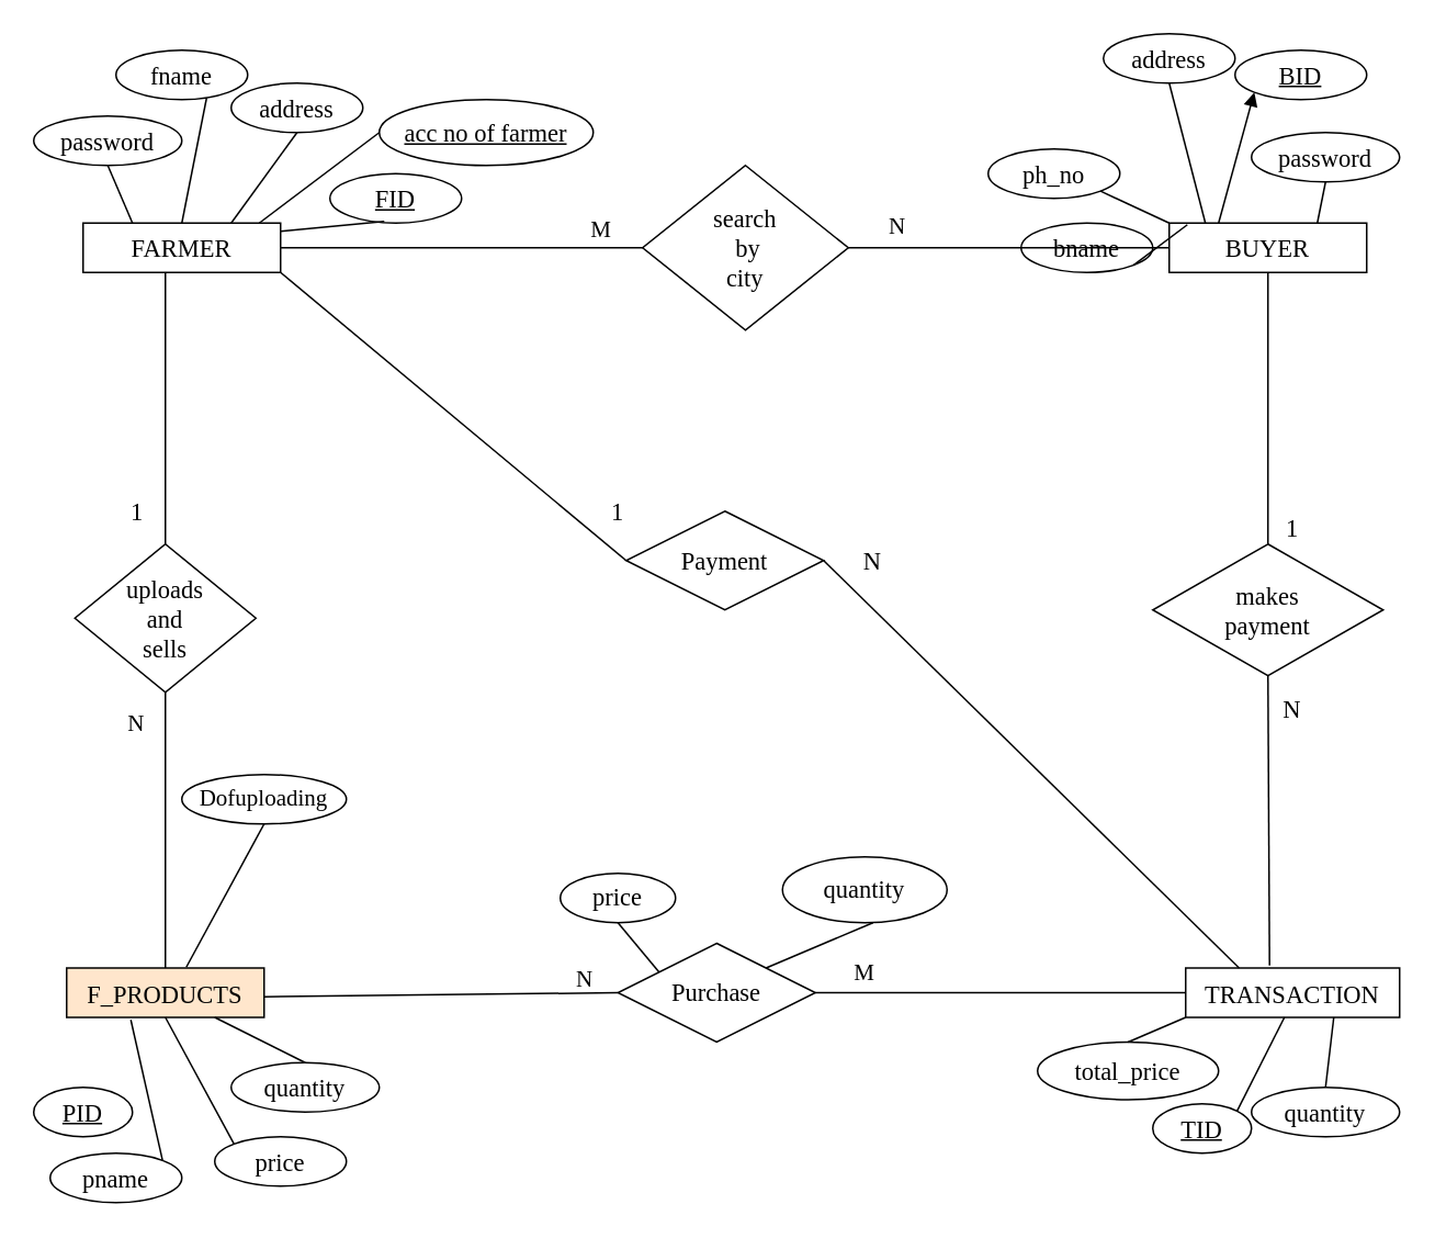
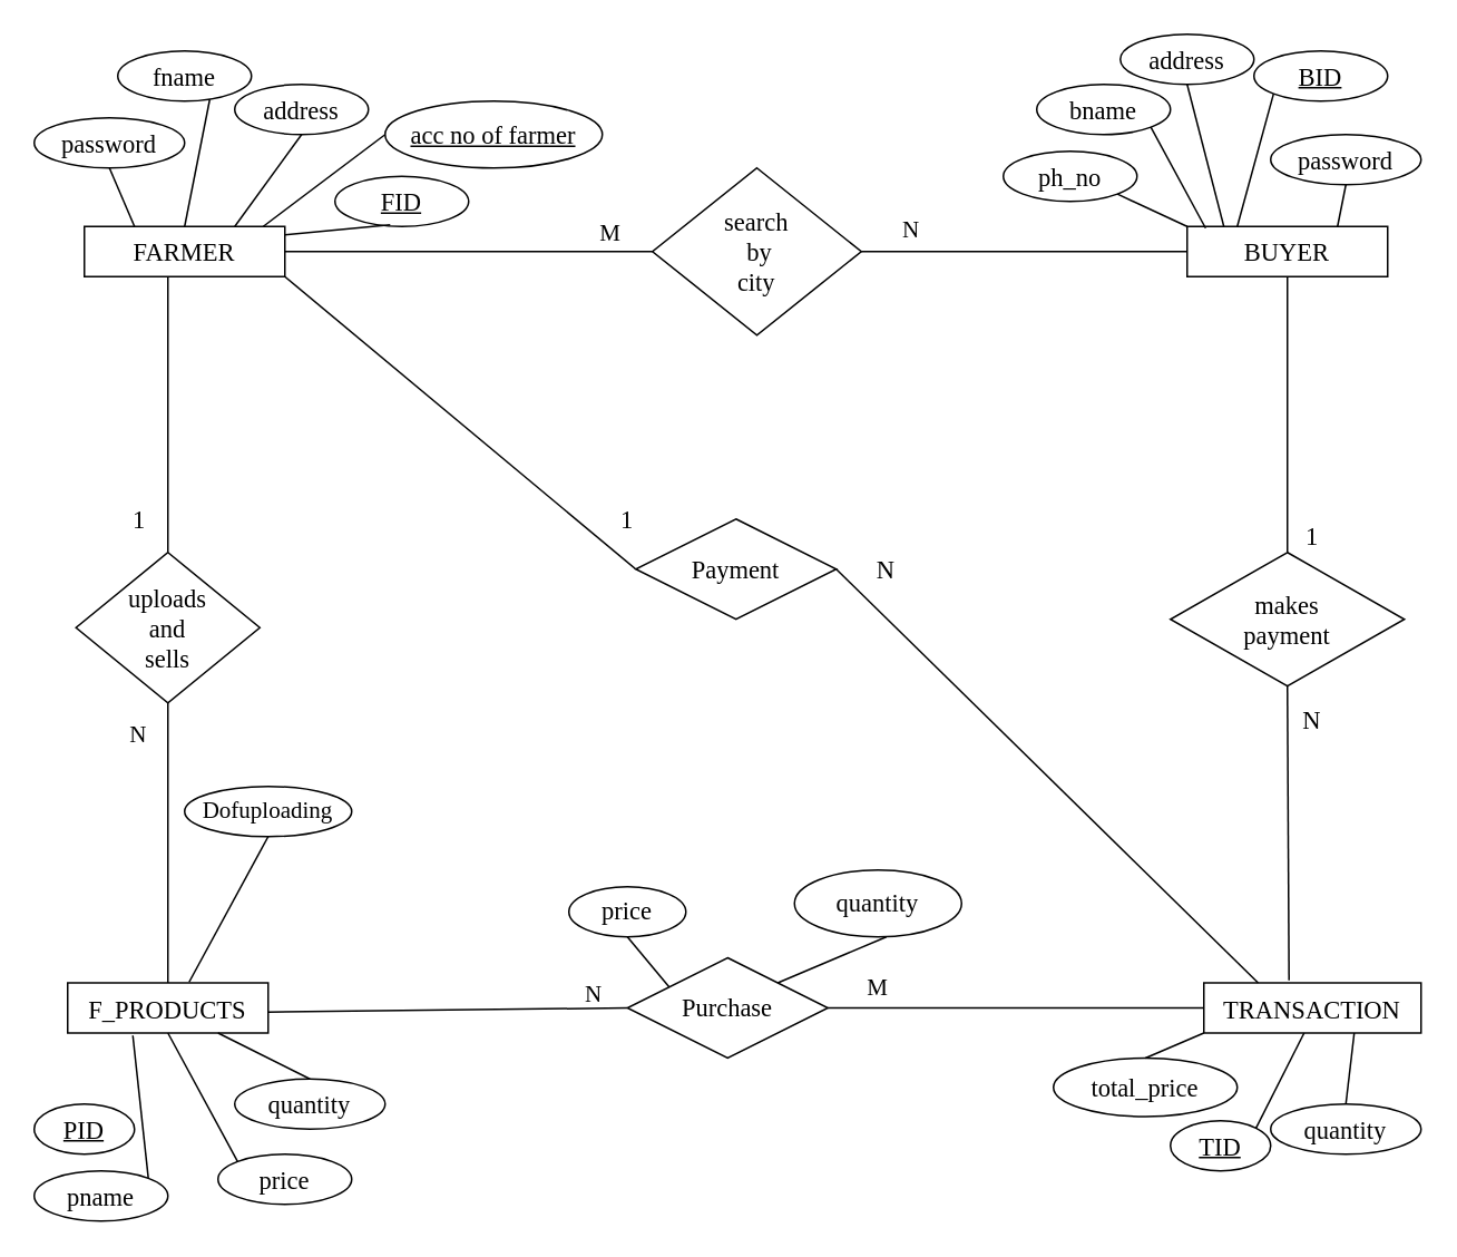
- <mxCell id="30" value="" style="endArrow=block;html=1;rounded=0;exitX=0.25;exitY=0;exitDx=0;exitDy=0;entryX=0;entryY=1;entryDx=0;entryDy=0;" parent="1" source="5" target="14" edge="1"><mxGeometry width="50" height="50" relative="1" as="geometry"><mxPoint x="750" y="130" as="sourcePoint" /><mxPoint x="770" y="50" as="targetPoint" /></mxGeometry></mxCell>
+ <mxCell id="30" value="" style="endArrow=none;html=1;rounded=0;exitX=0.25;exitY=0;exitDx=0;exitDy=0;entryX=0;entryY=1;entryDx=0;entryDy=0;" parent="1" source="5" target="14" edge="1"><mxGeometry width="50" height="50" relative="1" as="geometry"><mxPoint x="750" y="130" as="sourcePoint" /><mxPoint x="770" y="50" as="targetPoint" /></mxGeometry></mxCell>
- <mxCell id="12" value="bname" style="ellipse;whiteSpace=wrap;html=1;fontFamily=Comic Sans MS;fontSize=15;" parent="1" vertex="1"><mxGeometry x="620" y="135" width="80" height="30" as="geometry" /></mxCell>
+ <mxCell id="12" value="bname" style="ellipse;whiteSpace=wrap;html=1;fontFamily=Comic Sans MS;fontSize=15;" parent="1" vertex="1"><mxGeometry x="620" y="50" width="80" height="30" as="geometry" /></mxCell>
- <mxCell id="2" value="F_PRODUCTS" style="rounded=0;whiteSpace=wrap;html=1;fontSize=15;fontFamily=Comic Sans MS;fillColor=#ffe6cc;" parent="1" vertex="1"><mxGeometry x="40" y="587.5" width="120" height="30" as="geometry" /></mxCell>
+ <mxCell id="2" value="F_PRODUCTS" style="rounded=0;whiteSpace=wrap;html=1;fontSize=15;fontFamily=Comic Sans MS;" parent="1" vertex="1"><mxGeometry x="40" y="587.5" width="120" height="30" as="geometry" /></mxCell>
- <mxCell id="17" value="pname" style="ellipse;whiteSpace=wrap;html=1;fontSize=15;fontFamily=Comic Sans MS;" parent="1" vertex="1"><mxGeometry x="30" y="700" width="80" height="30" as="geometry" /></mxCell>
+ <mxCell id="17" value="pname" style="ellipse;whiteSpace=wrap;html=1;fontSize=15;fontFamily=Comic Sans MS;" parent="1" vertex="1"><mxGeometry x="20" y="700" width="80" height="30" as="geometry" /></mxCell>
